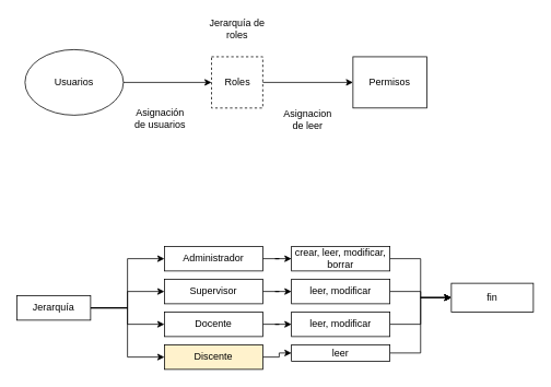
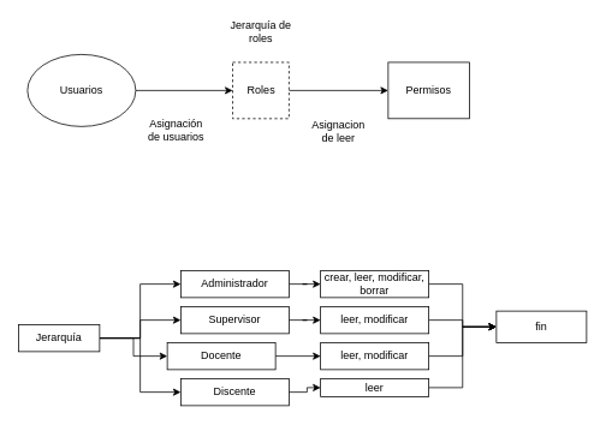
- <mxCell id="15" value="Docente" style="rounded=0;whiteSpace=wrap;html=1;" parent="1" vertex="1"><mxGeometry x="200" y="380" width="120" height="30" as="geometry" /></mxCell>
+ <mxCell id="15" value="Docente" style="rounded=0;whiteSpace=wrap;html=1;" parent="1" vertex="1"><mxGeometry x="185" y="380" width="120" height="30" as="geometry" /></mxCell>
- <mxCell id="17" value="Discente" style="rounded=0;whiteSpace=wrap;html=1;fillColor=#fff2cc;" parent="1" vertex="1"><mxGeometry x="200" y="420" width="120" height="30" as="geometry" /></mxCell>
+ <mxCell id="17" value="Discente" style="rounded=0;whiteSpace=wrap;html=1;" parent="1" vertex="1"><mxGeometry x="200" y="420" width="120" height="30" as="geometry" /></mxCell>
